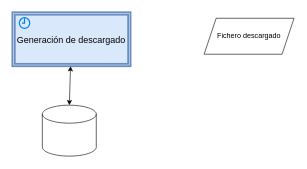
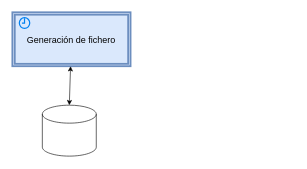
- <mxCell id="7" value="Fichero descargado" style="shape=parallelogram;perimeter=parallelogramPerimeter;whiteSpace=wrap;html=1;fixedSize=1;" vertex="1" parent="1"><mxGeometry x="340" y="30" width="150" height="60" as="geometry" /></mxCell>
- <mxCell id="4" value="&lt;span style=&quot;font-size: 15px&quot;&gt;Generación de descargado&lt;/span&gt;" style="shape=ext;double=1;rounded=0;whiteSpace=wrap;html=1;strokeColor=#6c8ebf;strokeWidth=3;fillColor=#dae8fc;" vertex="1" parent="3"><mxGeometry width="197.2" height="90" as="geometry" /></mxCell>
+ <mxCell id="4" value="&lt;span style=&quot;font-size: 15px&quot;&gt;Generación de fichero&lt;/span&gt;" style="shape=ext;double=1;rounded=0;whiteSpace=wrap;html=1;strokeColor=#6c8ebf;strokeWidth=3;fillColor=#dae8fc;" vertex="1" parent="3"><mxGeometry width="197.2" height="90" as="geometry" /></mxCell>
